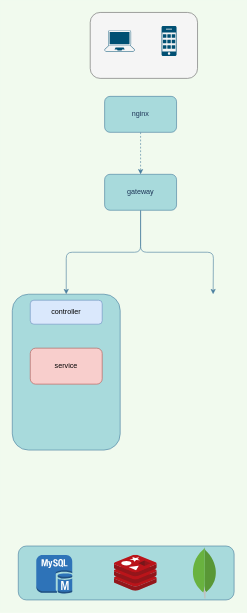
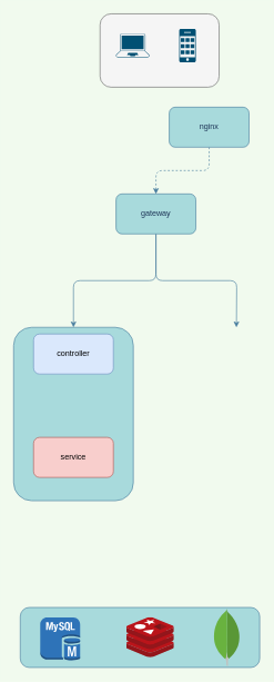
- <mxCell id="11" value="nginx" style="rounded=1;whiteSpace=wrap;html=1;sketch=0;fontColor=#1D3557;strokeColor=#457B9D;fillColor=#A8DADC;" vertex="1" parent="1"><mxGeometry x="174" y="160" width="120" height="60" as="geometry" /></mxCell>
+ <mxCell id="11" value="nginx" style="rounded=1;whiteSpace=wrap;html=1;sketch=0;fontColor=#1D3557;strokeColor=#457B9D;fillColor=#A8DADC;" vertex="1" parent="1"><mxGeometry x="254" y="160" width="120" height="60" as="geometry" /></mxCell>
- <mxCell id="15" value="controller" style="rounded=1;whiteSpace=wrap;html=1;sketch=0;strokeColor=#6c8ebf;fillColor=#dae8fc;" vertex="1" parent="1"><mxGeometry x="50" y="500" width="120" height="40" as="geometry" /></mxCell>
+ <mxCell id="15" value="controller" style="rounded=1;whiteSpace=wrap;html=1;sketch=0;strokeColor=#6c8ebf;fillColor=#dae8fc;" vertex="1" parent="1"><mxGeometry x="50" y="500" width="120" height="60" as="geometry" /></mxCell>
- <mxCell id="16" value="service" style="rounded=1;whiteSpace=wrap;html=1;sketch=0;strokeColor=#b85450;fillColor=#f8cecc;" vertex="1" parent="1"><mxGeometry x="50" y="580" width="120" height="60" as="geometry" /></mxCell>
+ <mxCell id="16" value="service" style="rounded=1;whiteSpace=wrap;html=1;sketch=0;strokeColor=#b85450;fillColor=#f8cecc;" vertex="1" parent="1"><mxGeometry x="50" y="655" width="120" height="60" as="geometry" /></mxCell>
